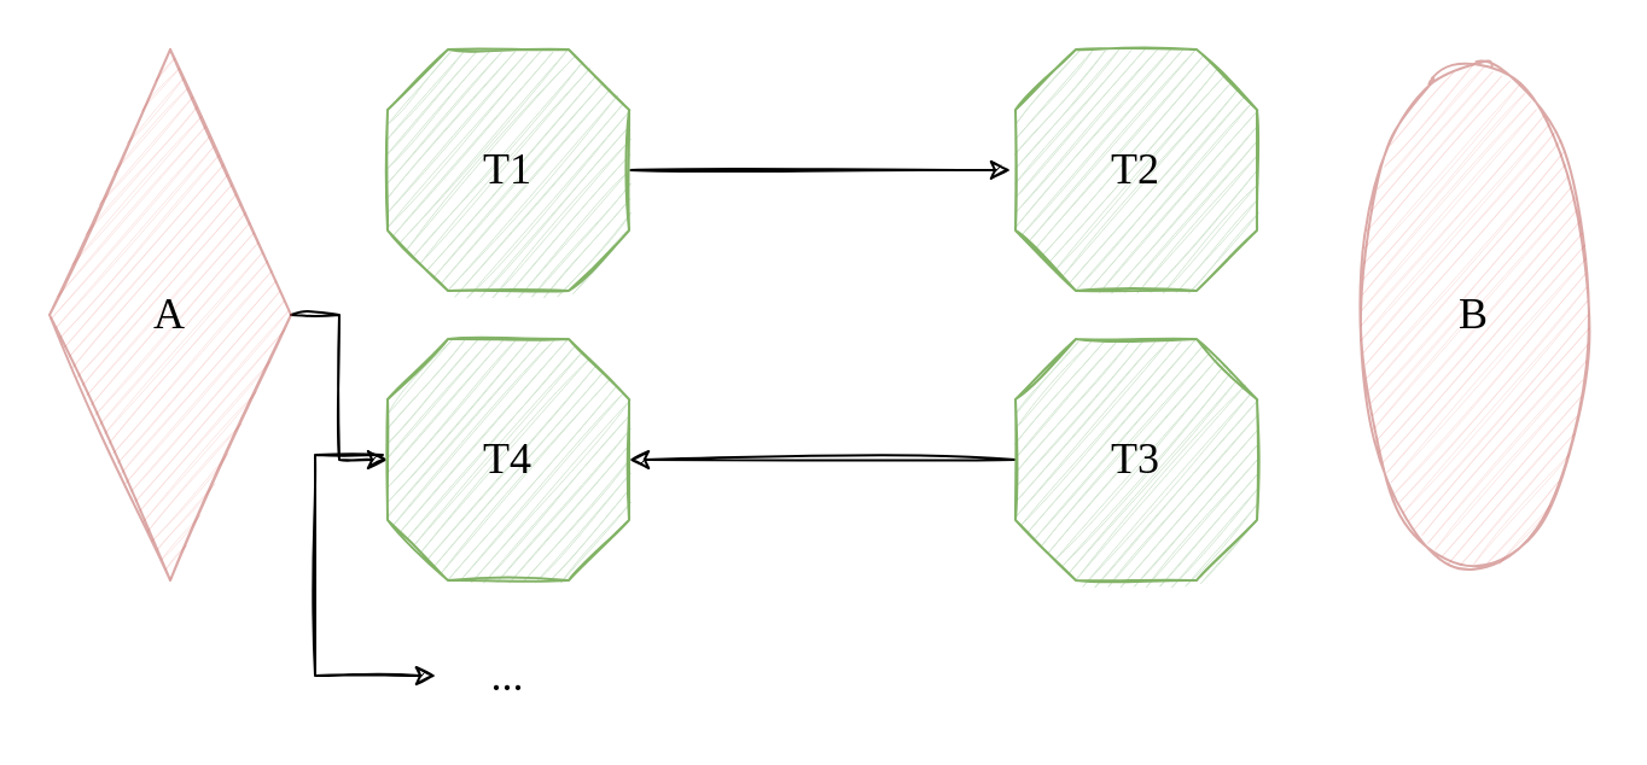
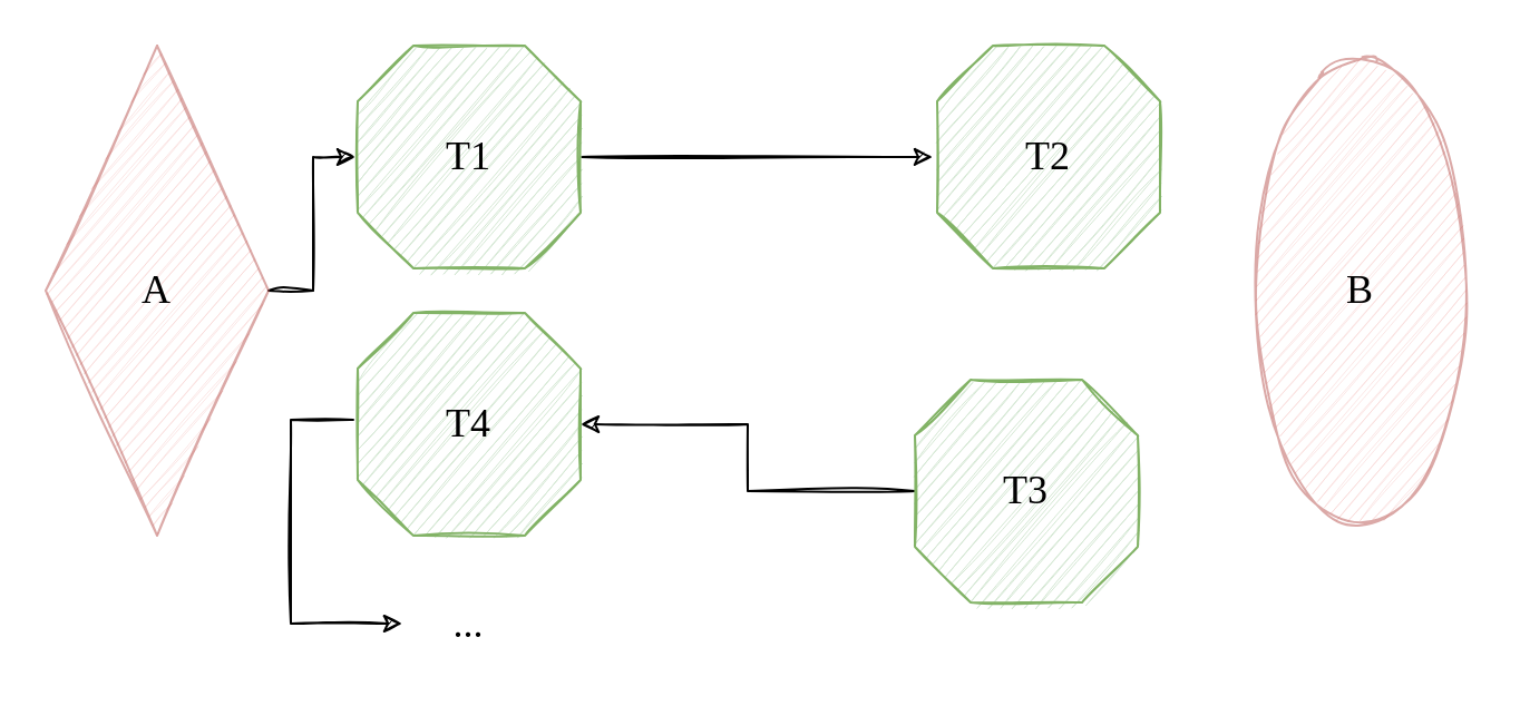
- <mxCell id="2" style="edgeStyle=orthogonalEdgeStyle;rounded=0;sketch=1;orthogonalLoop=1;jettySize=auto;html=1;fontFamily=Maven Pro;fontSize=18;" parent="1" source="3" target="9" edge="1"><mxGeometry relative="1" as="geometry" /></mxCell>
+ <mxCell id="2" style="edgeStyle=orthogonalEdgeStyle;rounded=0;sketch=1;orthogonalLoop=1;jettySize=auto;html=1;entryX=-0.01;entryY=0.5;entryDx=0;entryDy=0;entryPerimeter=0;fontFamily=Maven Pro;fontSize=18;" parent="1" source="3" target="6" edge="1"><mxGeometry relative="1" as="geometry" /></mxCell>
- <mxCell id="11" value="T3" style="verticalLabelPosition=middle;verticalAlign=middle;html=1;shape=mxgraph.basic.polygon;polyCoords=[[0.25,0],[0.75,0],[1,0.25],[1,0.75],[0.75,1],[0.25,1],[0,0.75],[0,0.25]];polyline=0;sketch=1;fillColor=#d5e8d4;strokeColor=#82b366;fontFamily=Maven Pro;fontSize=18;whiteSpace=wrap;labelPosition=center;align=center;" parent="1" vertex="1"><mxGeometry x="420" y="140" width="100" height="100" as="geometry" /></mxCell>
+ <mxCell id="11" value="T3" style="verticalLabelPosition=middle;verticalAlign=middle;html=1;shape=mxgraph.basic.polygon;polyCoords=[[0.25,0],[0.75,0],[1,0.25],[1,0.75],[0.75,1],[0.25,1],[0,0.75],[0,0.25]];polyline=0;sketch=1;fillColor=#d5e8d4;strokeColor=#82b366;fontFamily=Maven Pro;fontSize=18;whiteSpace=wrap;labelPosition=center;align=center;" parent="1" vertex="1"><mxGeometry x="410" y="170" width="100" height="100" as="geometry" /></mxCell>
